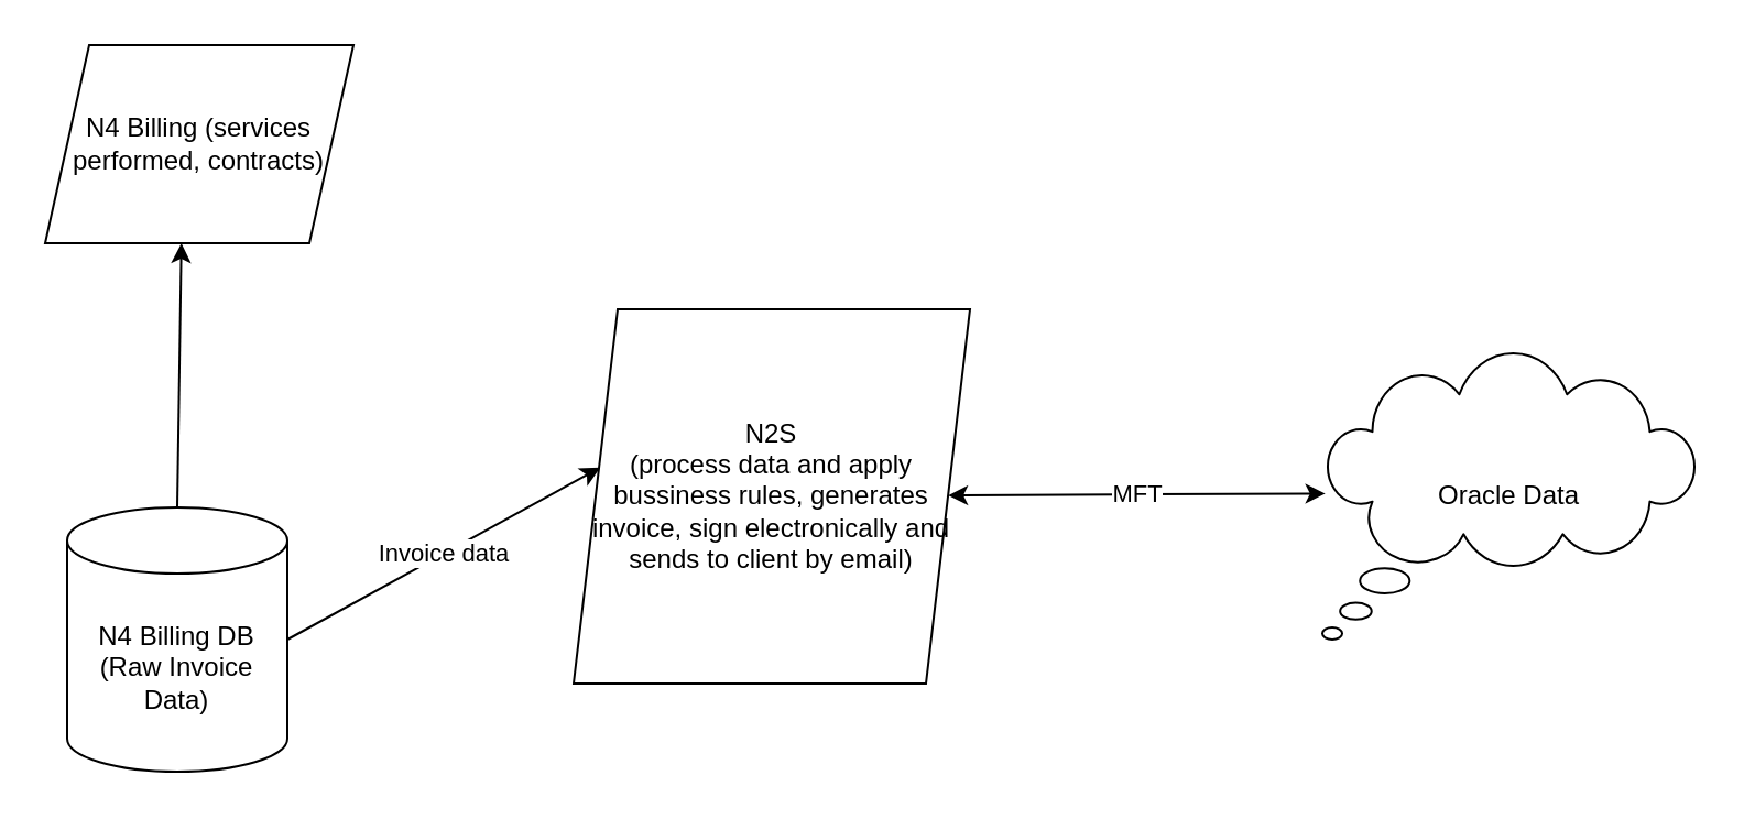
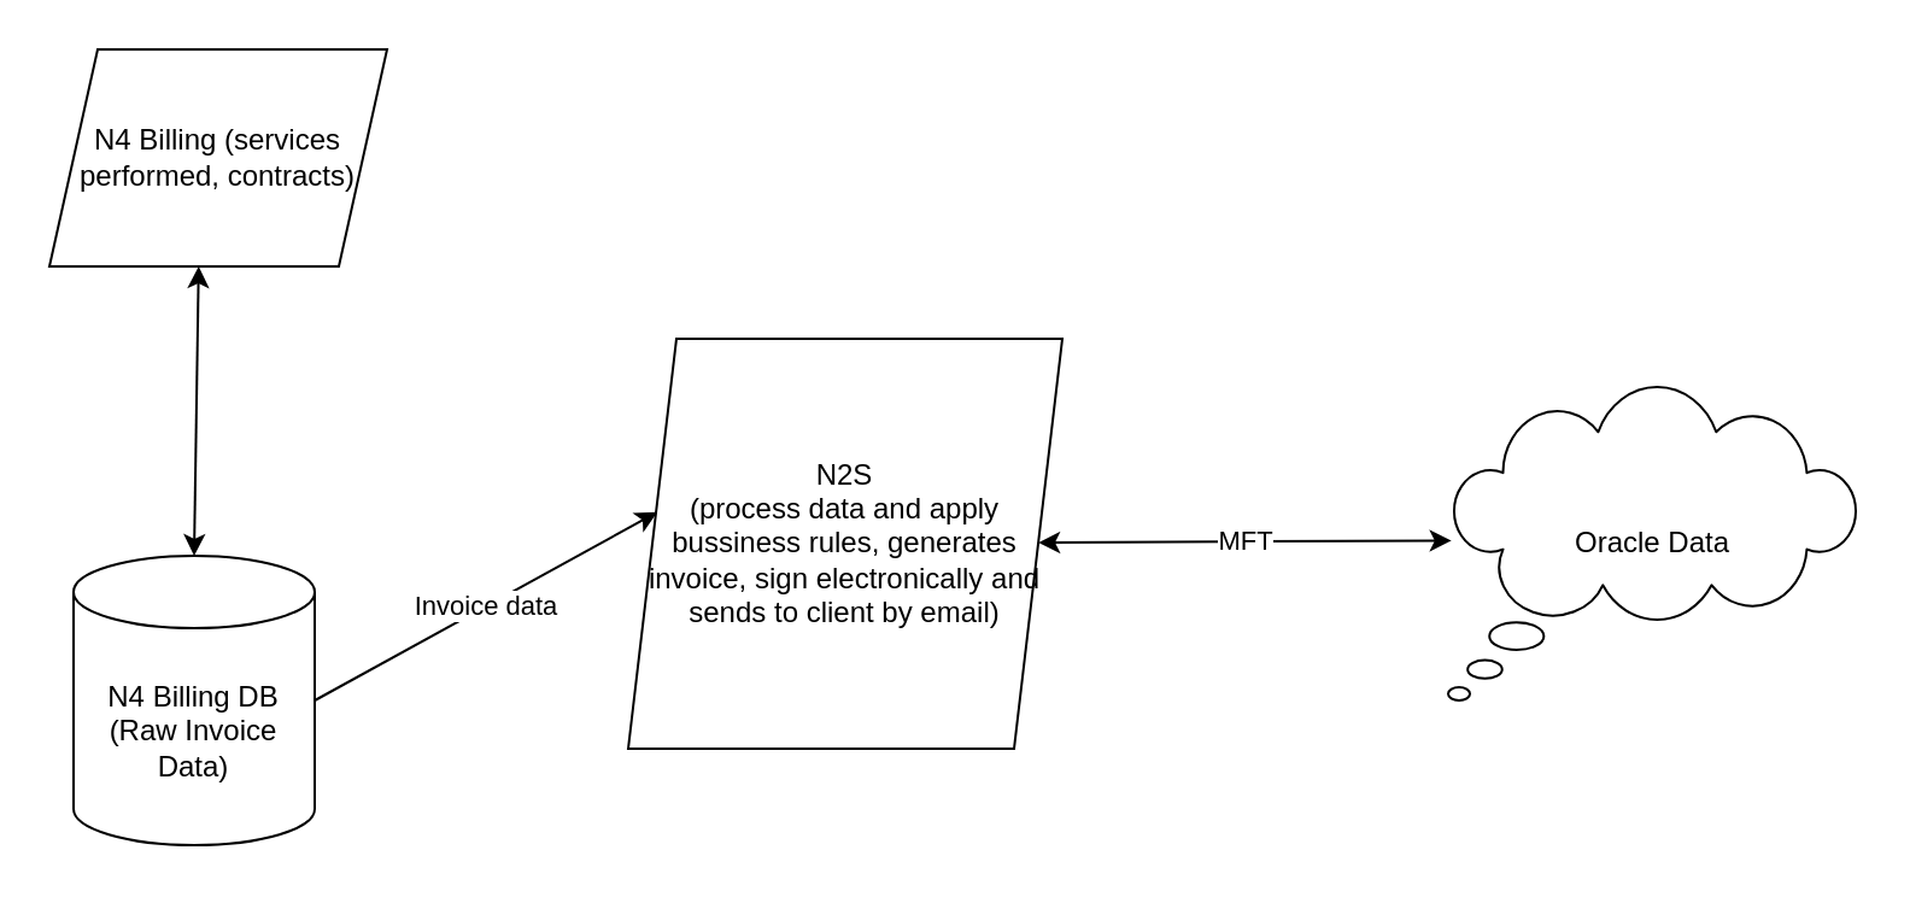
- <mxCell id="4" value="" style="endArrow=none;html=1;rounded=0;exitX=0.442;exitY=1;exitDx=0;exitDy=0;exitPerimeter=0;entryX=0.5;entryY=0;entryDx=0;entryDy=0;entryPerimeter=0;startArrow=classic;startFill=1;strokeWidth=1;" parent="1" source="2" target="3" edge="1"><mxGeometry relative="1" as="geometry"><mxPoint x="320" y="430" as="sourcePoint" /><mxPoint x="60" y="210" as="targetPoint" /></mxGeometry></mxCell>
+ <mxCell id="4" value="" style="endArrow=classic;html=1;rounded=0;exitX=0.442;exitY=1;exitDx=0;exitDy=0;exitPerimeter=0;entryX=0.5;entryY=0;entryDx=0;entryDy=0;entryPerimeter=0;startArrow=classic;startFill=1;strokeWidth=1;" parent="1" source="2" target="3" edge="1"><mxGeometry relative="1" as="geometry"><mxPoint x="320" y="430" as="sourcePoint" /><mxPoint x="60" y="210" as="targetPoint" /></mxGeometry></mxCell>
